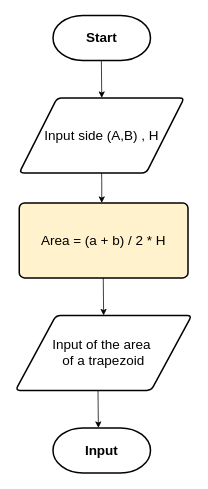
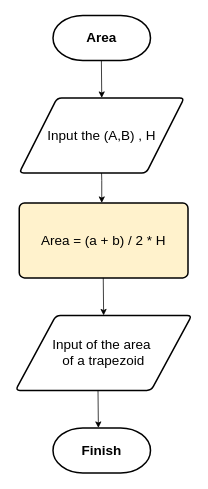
- <mxCell id="2" value="&lt;font style=&quot;font-size: 18px;&quot;&gt;&lt;b&gt;Start&lt;/b&gt;&lt;/font&gt;" style="strokeWidth=2;html=1;shape=mxgraph.flowchart.terminator;whiteSpace=wrap;" vertex="1" parent="1"><mxGeometry x="70" y="20" width="130" height="60" as="geometry" /></mxCell>
+ <mxCell id="2" value="&lt;font style=&quot;font-size: 18px;&quot;&gt;&lt;b&gt;Area&lt;/b&gt;&lt;/font&gt;" style="strokeWidth=2;html=1;shape=mxgraph.flowchart.terminator;whiteSpace=wrap;" vertex="1" parent="1"><mxGeometry x="70" y="20" width="130" height="60" as="geometry" /></mxCell>
- <mxCell id="5" value="&lt;font style=&quot;font-size: 18px;&quot;&gt;Input side (A,B) , H&lt;/font&gt;" style="shape=parallelogram;html=1;strokeWidth=2;perimeter=parallelogramPerimeter;whiteSpace=wrap;rounded=1;arcSize=12;size=0.23;" vertex="1" parent="1"><mxGeometry x="25" y="130" width="220" height="100" as="geometry" /></mxCell>
+ <mxCell id="5" value="&lt;font style=&quot;font-size: 18px;&quot;&gt;Input the (A,B) , H&lt;/font&gt;" style="shape=parallelogram;html=1;strokeWidth=2;perimeter=parallelogramPerimeter;whiteSpace=wrap;rounded=1;arcSize=12;size=0.23;" vertex="1" parent="1"><mxGeometry x="25" y="130" width="220" height="100" as="geometry" /></mxCell>
- <mxCell id="10" value="&lt;font style=&quot;font-size: 18px;&quot;&gt;&lt;b&gt;Input&lt;/b&gt;&lt;/font&gt;" style="strokeWidth=2;html=1;shape=mxgraph.flowchart.terminator;whiteSpace=wrap;" vertex="1" parent="1"><mxGeometry x="70" y="570" width="130" height="60" as="geometry" /></mxCell>
+ <mxCell id="10" value="&lt;font style=&quot;font-size: 18px;&quot;&gt;&lt;b&gt;Finish&lt;/b&gt;&lt;/font&gt;" style="strokeWidth=2;html=1;shape=mxgraph.flowchart.terminator;whiteSpace=wrap;" vertex="1" parent="1"><mxGeometry x="70" y="570" width="130" height="60" as="geometry" /></mxCell>
